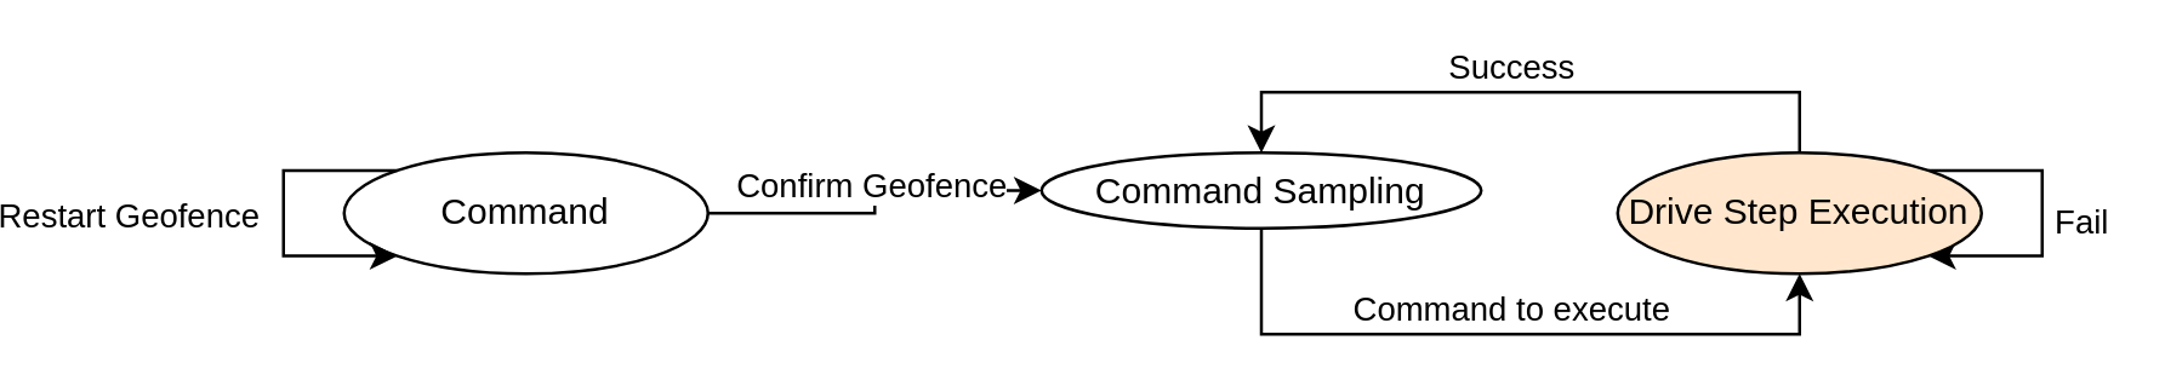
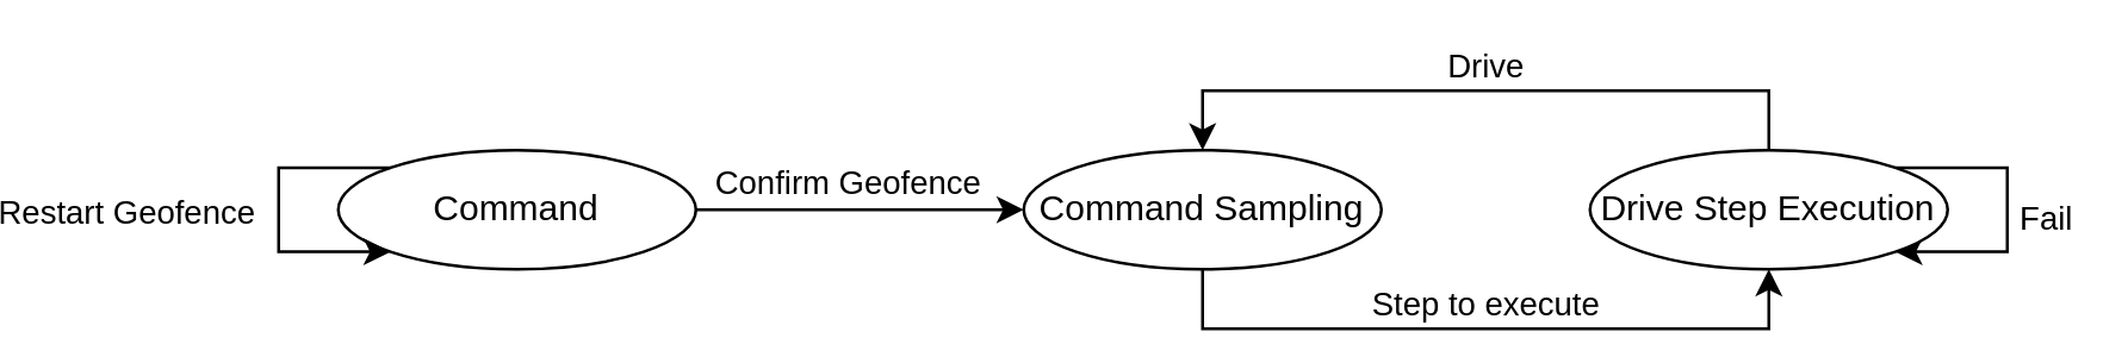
- <mxCell id="11" value="Success" style="edgeLabel;html=1;align=center;verticalAlign=middle;resizable=0;points=[];" vertex="1" connectable="0" parent="1"><mxGeometry x="480.997" y="20" as="geometry"><mxPoint x="-5" y="1" as="offset" /></mxGeometry></mxCell>
+ <mxCell id="11" value="Drive" style="edgeLabel;html=1;align=center;verticalAlign=middle;resizable=0;points=[];" vertex="1" connectable="0" parent="1"><mxGeometry x="480.997" y="20" as="geometry"><mxPoint x="-5" y="1" as="offset" /></mxGeometry></mxCell>
- <mxCell id="6" value="Command Sampling" style="ellipse;whiteSpace=wrap;html=1;" vertex="1" parent="1"><mxGeometry x="321" y="50" width="145" height="25" as="geometry" /></mxCell>
+ <mxCell id="6" value="Command Sampling" style="ellipse;whiteSpace=wrap;html=1;" vertex="1" parent="1"><mxGeometry x="321" y="50" width="120" height="40" as="geometry" /></mxCell>
- <mxCell id="9" value="Drive Step Execution" style="ellipse;whiteSpace=wrap;html=1;fillColor=#ffe6cc;" vertex="1" parent="1"><mxGeometry x="511" y="50" width="120" height="40" as="geometry" /></mxCell>
+ <mxCell id="9" value="Drive Step Execution" style="ellipse;whiteSpace=wrap;html=1;" vertex="1" parent="1"><mxGeometry x="511" y="50" width="120" height="40" as="geometry" /></mxCell>
- <mxCell id="10" value="Command to execute" style="edgeLabel;html=1;align=center;verticalAlign=middle;resizable=0;points=[];" vertex="1" connectable="0" parent="1"><mxGeometry x="480.997" y="100" as="geometry"><mxPoint x="-5" y="1" as="offset" /></mxGeometry></mxCell>
+ <mxCell id="10" value="Step to execute" style="edgeLabel;html=1;align=center;verticalAlign=middle;resizable=0;points=[];" vertex="1" connectable="0" parent="1"><mxGeometry x="480.997" y="100" as="geometry"><mxPoint x="-5" y="1" as="offset" /></mxGeometry></mxCell>
